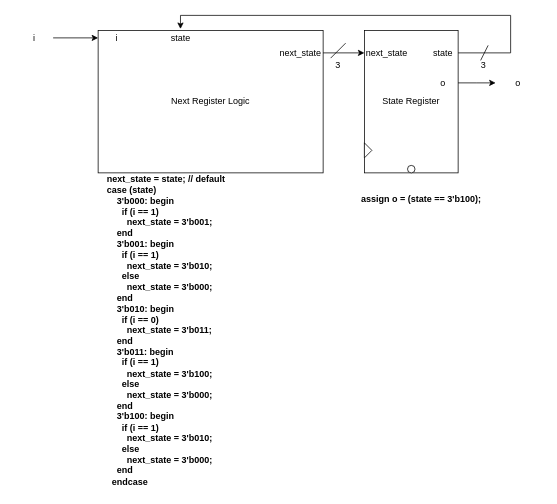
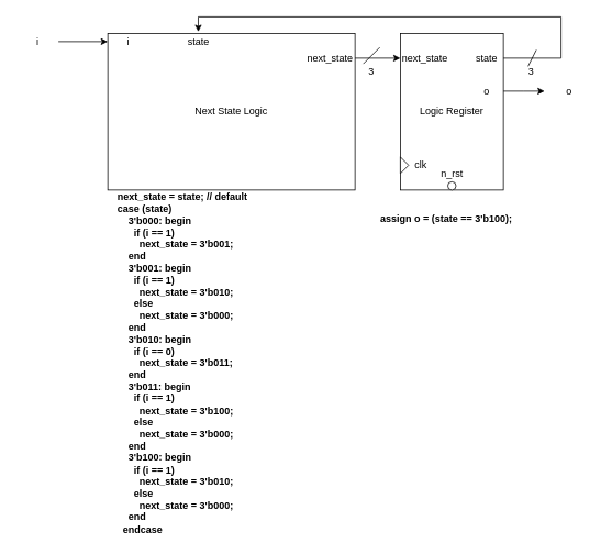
- <mxCell id="9" value="Next Register Logic" style="rounded=0;whiteSpace=wrap;html=1;" vertex="1" parent="1"><mxGeometry x="130" y="40" width="300" height="190" as="geometry" /></mxCell>
+ <mxCell id="9" value="Next State Logic" style="rounded=0;whiteSpace=wrap;html=1;" vertex="1" parent="1"><mxGeometry x="130" y="40" width="300" height="190" as="geometry" /></mxCell>
- <mxCell id="2" value="State Register" style="rounded=0;whiteSpace=wrap;html=1;" vertex="1" parent="1"><mxGeometry x="485" y="40" width="125" height="190" as="geometry" /></mxCell>
+ <mxCell id="2" value="Logic Register" style="rounded=0;whiteSpace=wrap;html=1;" vertex="1" parent="1"><mxGeometry x="485" y="40" width="125" height="190" as="geometry" /></mxCell>
+ <mxCell id="5" value="clk" style="text;html=1;strokeColor=none;fillColor=none;align=center;verticalAlign=middle;whiteSpace=wrap;rounded=0;" vertex="1" parent="1"><mxGeometry x="495" y="190" width="30" height="20" as="geometry" /></mxCell>
+ <mxCell id="6" value="n_rst" style="text;html=1;strokeColor=none;fillColor=none;align=center;verticalAlign=middle;whiteSpace=wrap;rounded=0;" vertex="1" parent="1"><mxGeometry x="532.5" y="200" width="30" height="20" as="geometry" /></mxCell>
- <mxCell id="25" value="&lt;div align=&quot;left&quot;&gt;&lt;div align=&quot;left&quot;&gt;assign o = (state == 3'b100);&lt;/div&gt;&lt;/div&gt;" style="text;html=1;strokeColor=none;fillColor=none;align=left;verticalAlign=middle;whiteSpace=wrap;rounded=0;fontStyle=1" vertex="1" parent="1"><mxGeometry x="479" y="240" width="180" height="50" as="geometry" /></mxCell>
+ <mxCell id="25" value="&lt;div align=&quot;left&quot;&gt;&lt;div align=&quot;left&quot;&gt;assign o = (state == 3'b100);&lt;/div&gt;&lt;/div&gt;" style="text;html=1;strokeColor=none;fillColor=none;align=left;verticalAlign=middle;whiteSpace=wrap;rounded=0;fontStyle=1" vertex="1" parent="1"><mxGeometry x="459" y="240" width="180" height="50" as="geometry" /></mxCell>
